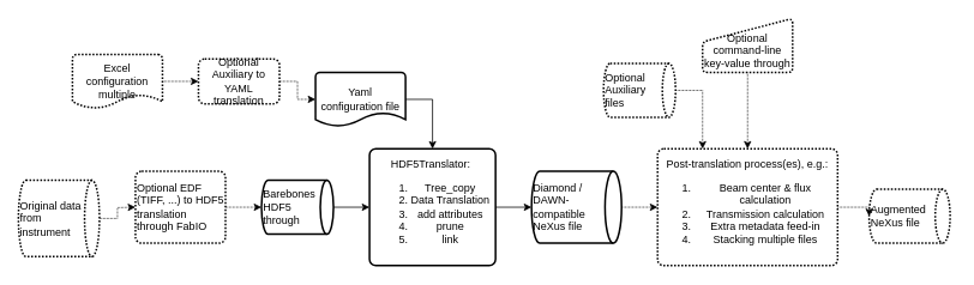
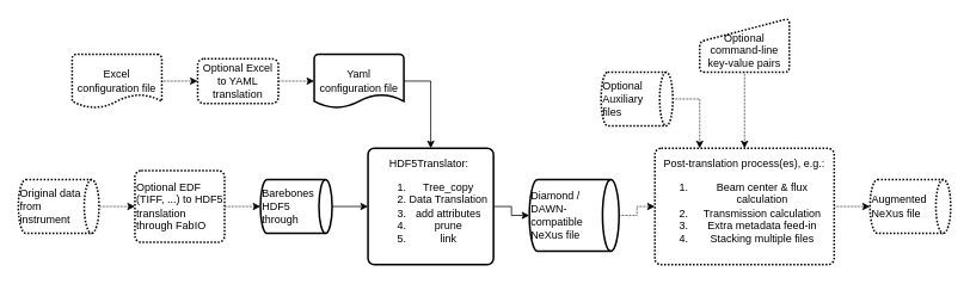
- <mxCell id="22" value="Optional command-line key-value through" style="html=1;strokeWidth=2;shape=manualInput;whiteSpace=wrap;rounded=1;size=26;arcSize=11;verticalAlign=bottom;dashed=1;dashPattern=1 1;" vertex="1" parent="1"><mxGeometry x="780" y="20" width="100" height="60" as="geometry" /></mxCell>
+ <mxCell id="22" value="Optional command-line key-value pairs" style="html=1;strokeWidth=2;shape=manualInput;whiteSpace=wrap;rounded=1;size=26;arcSize=11;verticalAlign=bottom;dashed=1;dashPattern=1 1;" vertex="1" parent="1"><mxGeometry x="780" y="20" width="100" height="60" as="geometry" /></mxCell>
- <mxCell id="14" value="Excel configuration multiple" style="strokeWidth=2;html=1;shape=mxgraph.flowchart.document2;whiteSpace=wrap;size=0.25;dashed=1;dashPattern=1 1;" vertex="1" parent="1"><mxGeometry x="80" y="60" width="100" height="60" as="geometry" /></mxCell>
+ <mxCell id="14" value="Excel configuration file" style="strokeWidth=2;html=1;shape=mxgraph.flowchart.document2;whiteSpace=wrap;size=0.25;dashed=1;dashPattern=1 1;" vertex="1" parent="1"><mxGeometry x="80" y="60" width="100" height="60" as="geometry" /></mxCell>
- <mxCell id="11" value="Optional Auxiliary to YAML translation" style="rounded=1;whiteSpace=wrap;html=1;absoluteArcSize=1;arcSize=14;strokeWidth=2;dashed=1;dashPattern=1 1;" vertex="1" parent="1"><mxGeometry x="220" y="65" width="90" height="50" as="geometry" /></mxCell>
+ <mxCell id="11" value="Optional Excel to YAML translation" style="rounded=1;whiteSpace=wrap;html=1;absoluteArcSize=1;arcSize=14;strokeWidth=2;dashed=1;dashPattern=1 1;" vertex="1" parent="1"><mxGeometry x="220" y="65" width="90" height="50" as="geometry" /></mxCell>
- <mxCell id="20" value="Optional Auxiliary &lt;br&gt;files" style="strokeWidth=2;html=1;shape=mxgraph.flowchart.direct_data;whiteSpace=wrap;align=left;dashed=1;dashPattern=1 1;" vertex="1" parent="1"><mxGeometry x="670" y="70" width="80" height="60" as="geometry" /></mxCell>
+ <mxCell id="20" value="Optional Auxiliary &lt;br&gt;files" style="strokeWidth=2;html=1;shape=mxgraph.flowchart.direct_data;whiteSpace=wrap;align=left;dashed=1;dashPattern=1 1;" vertex="1" parent="1"><mxGeometry x="670" y="80" width="80" height="60" as="geometry" /></mxCell>
- <mxCell id="10" value="Yaml configuration file" style="strokeWidth=2;html=1;shape=mxgraph.flowchart.document2;whiteSpace=wrap;size=0.25;" vertex="1" parent="1"><mxGeometry x="350" y="80" width="100" height="60" as="geometry" /></mxCell>
+ <mxCell id="10" value="Yaml configuration file" style="strokeWidth=2;html=1;shape=mxgraph.flowchart.document2;whiteSpace=wrap;size=0.25;" vertex="1" parent="1"><mxGeometry x="350" y="60" width="100" height="60" as="geometry" /></mxCell>
- <mxCell id="16" value="Diamond / DAWN-compatible &lt;br&gt;NeXus file" style="strokeWidth=2;html=1;shape=mxgraph.flowchart.direct_data;whiteSpace=wrap;align=left;" vertex="1" parent="1"><mxGeometry x="590" y="190" width="100" height="80" as="geometry" /></mxCell>
+ <mxCell id="16" value="Diamond / DAWN-compatible &lt;br&gt;NeXus file" style="strokeWidth=2;html=1;shape=mxgraph.flowchart.direct_data;whiteSpace=wrap;align=left;" vertex="1" parent="1"><mxGeometry x="590" y="200" width="100" height="80" as="geometry" /></mxCell>
- <mxCell id="23" value="Augmented NeXus file" style="strokeWidth=2;html=1;shape=mxgraph.flowchart.direct_data;whiteSpace=wrap;align=left;dashed=1;dashPattern=1 1;" vertex="1" parent="1"><mxGeometry x="965" y="210" width="90" height="60" as="geometry" /></mxCell>
+ <mxCell id="23" value="Augmented NeXus file" style="strokeWidth=2;html=1;shape=mxgraph.flowchart.direct_data;whiteSpace=wrap;align=left;dashed=1;dashPattern=1 1;" vertex="1" parent="1"><mxGeometry x="970" y="200" width="90" height="60" as="geometry" /></mxCell>
- <mxCell id="3" value="Original data &lt;br&gt;from &lt;br&gt;&lt;div style=&quot;&quot;&gt;&lt;span style=&quot;background-color: initial;&quot;&gt;instrument&lt;/span&gt;&lt;/div&gt;" style="strokeWidth=2;html=1;shape=mxgraph.flowchart.direct_data;whiteSpace=wrap;align=left;dashed=1;dashPattern=1 1;" vertex="1" parent="1"><mxGeometry x="20" y="200" width="90" height="85" as="geometry" /></mxCell>
+ <mxCell id="3" value="Original data &lt;br&gt;from &lt;br&gt;&lt;div style=&quot;&quot;&gt;&lt;span style=&quot;background-color: initial;&quot;&gt;instrument&lt;/span&gt;&lt;/div&gt;" style="strokeWidth=2;html=1;shape=mxgraph.flowchart.direct_data;whiteSpace=wrap;align=left;dashed=1;dashPattern=1 1;" vertex="1" parent="1"><mxGeometry x="20" y="200" width="90" height="60" as="geometry" /></mxCell>
